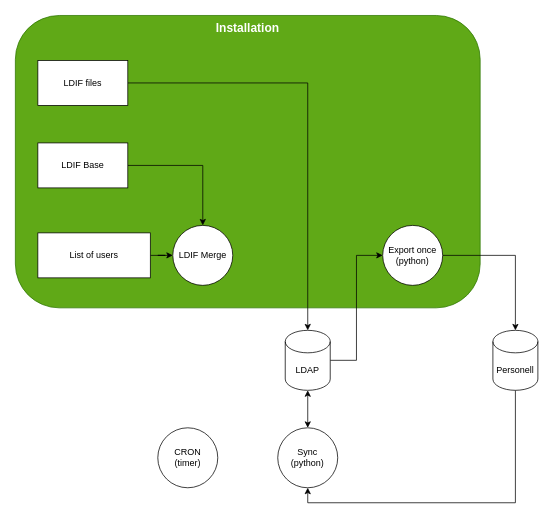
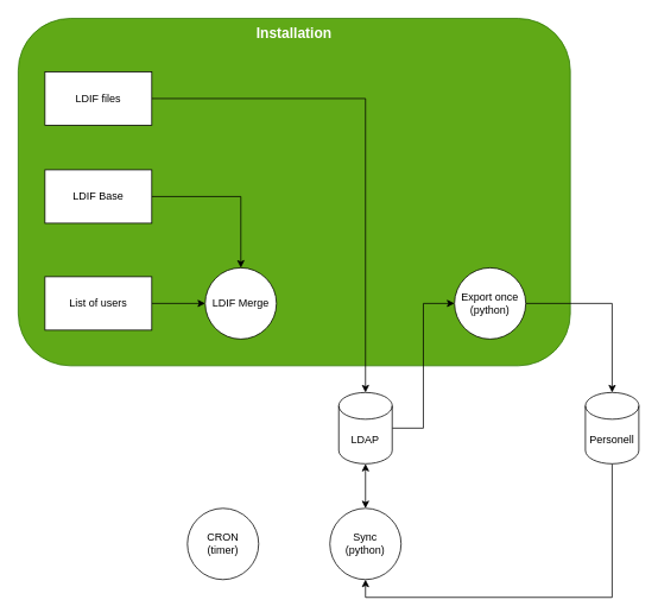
- <mxCell id="6" value="List of users" style="rounded=0;whiteSpace=wrap;html=1;" vertex="1" parent="1"><mxGeometry x="50" y="310" width="150" height="60" as="geometry" /></mxCell>
+ <mxCell id="6" value="List of users" style="rounded=0;whiteSpace=wrap;html=1;" vertex="1" parent="1"><mxGeometry x="50" y="310" width="120" height="60" as="geometry" /></mxCell>
